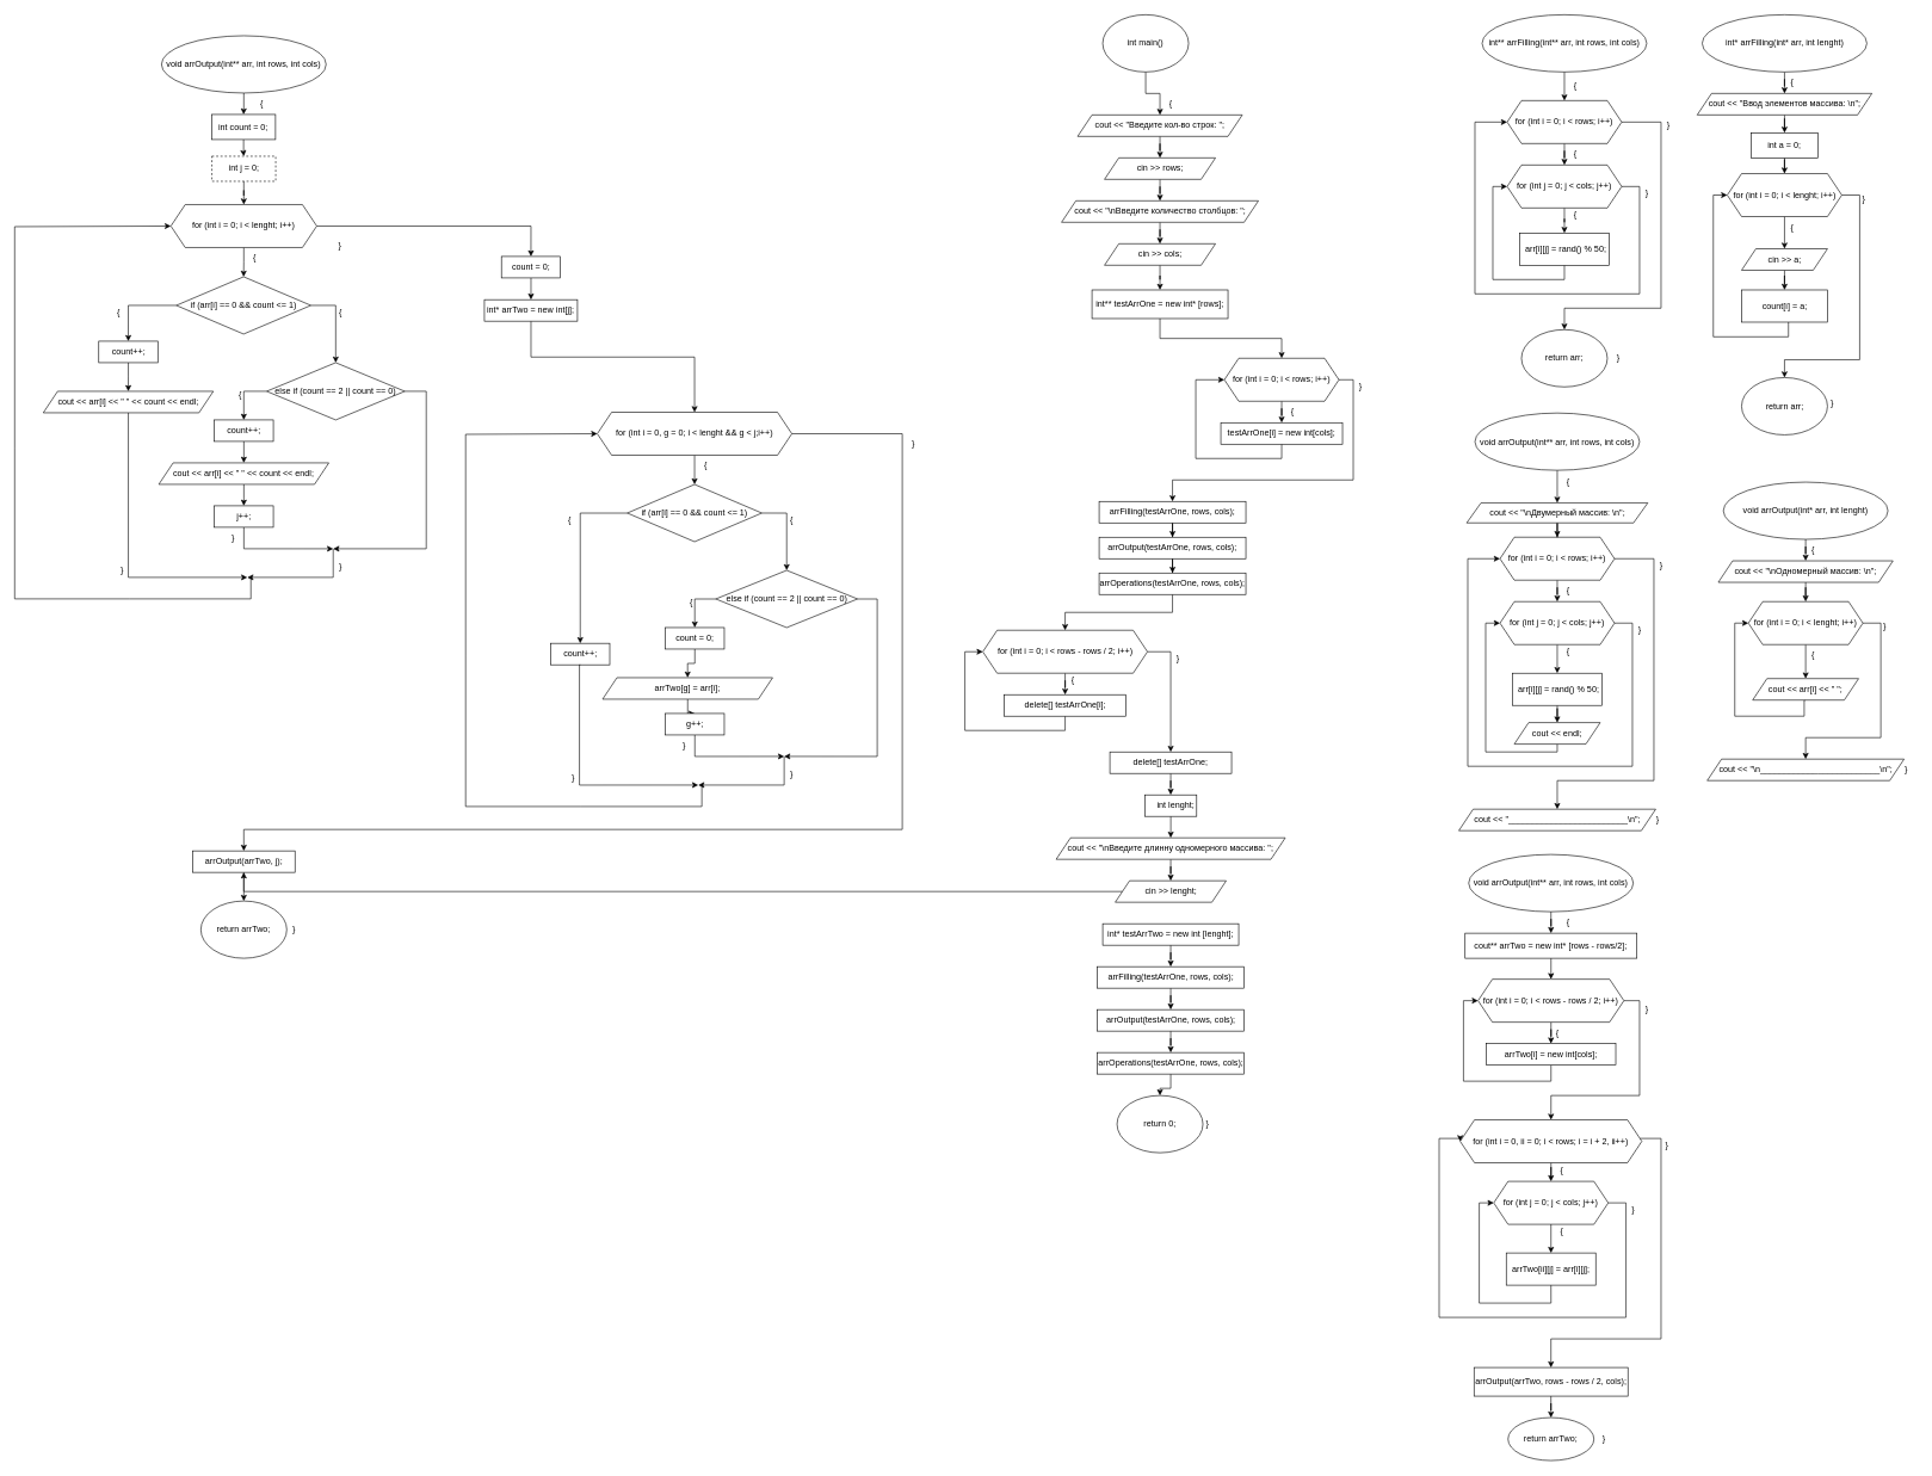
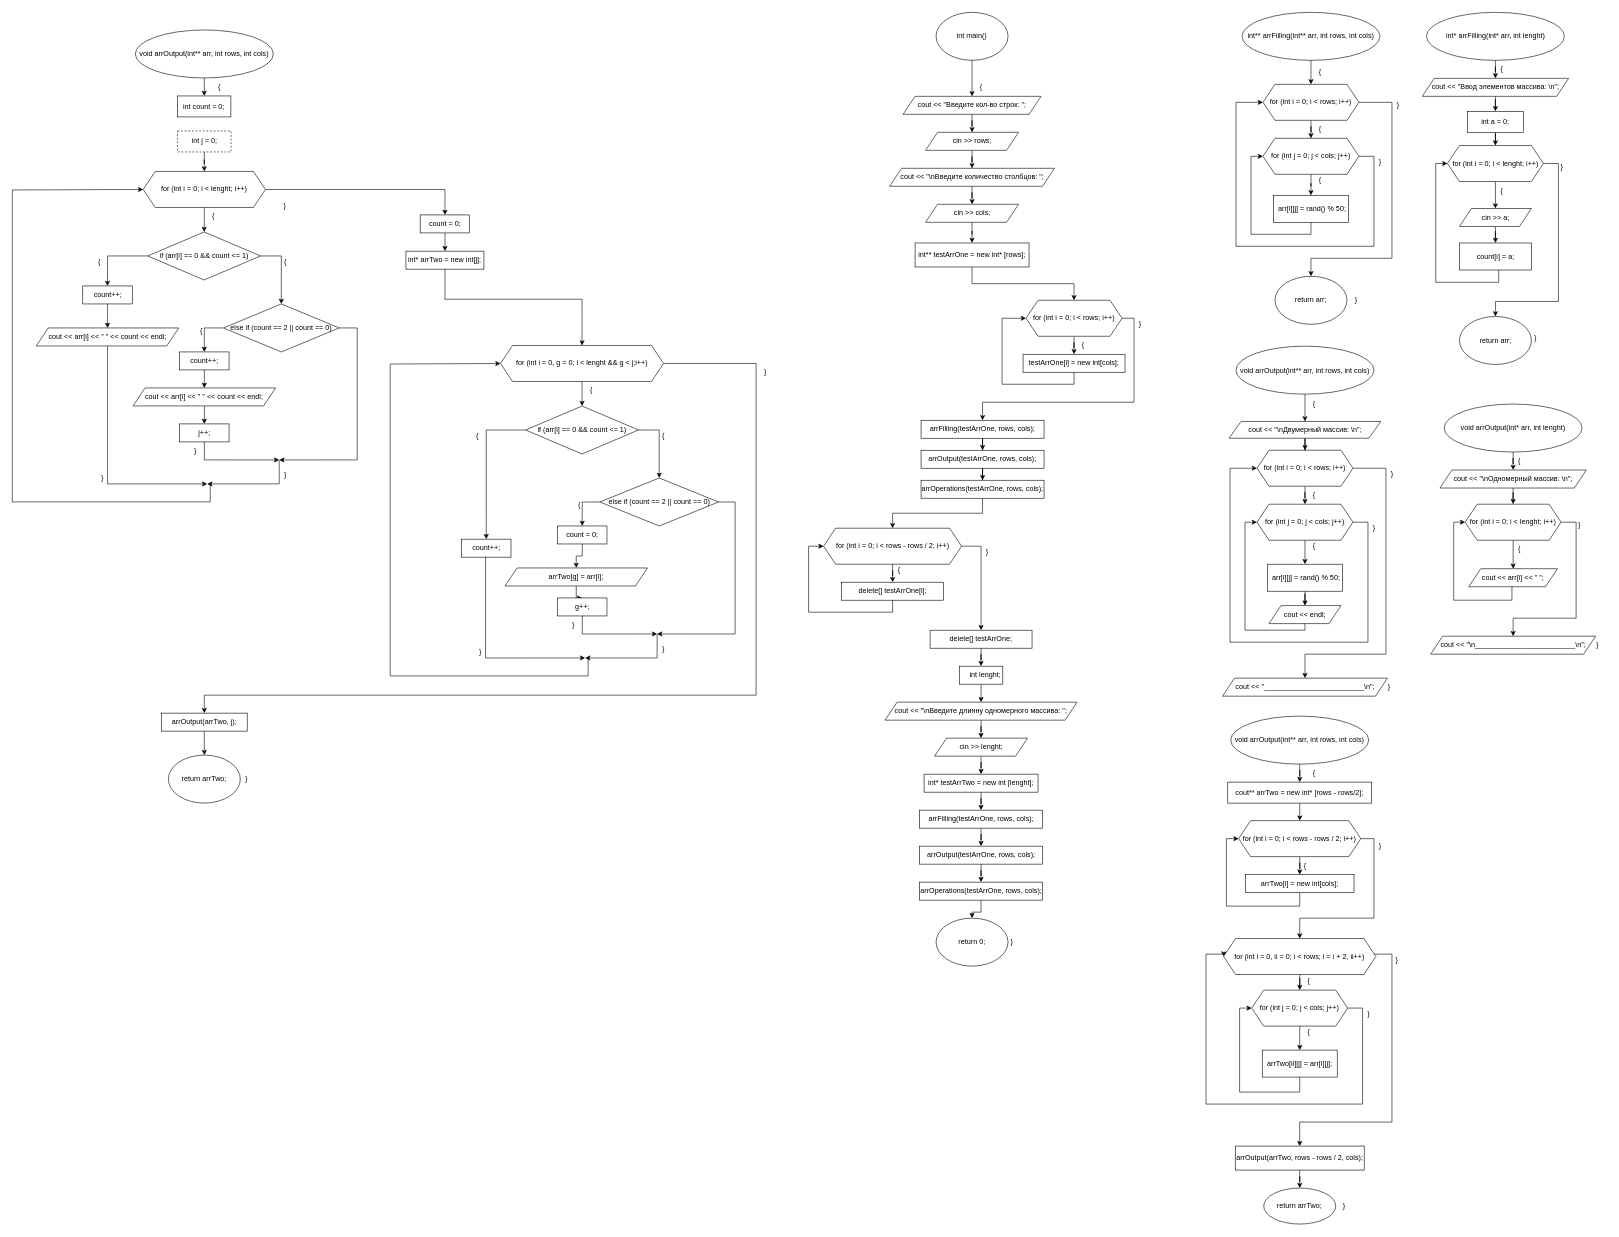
- <mxCell id="3" value="int main()" style="ellipse;whiteSpace=wrap;html=1;" vertex="1" parent="1"><mxGeometry x="1540" y="20" width="120" height="80" as="geometry" /></mxCell>
+ <mxCell id="3" value="int main()" style="ellipse;whiteSpace=wrap;html=1;" vertex="1" parent="1"><mxGeometry x="1560" y="20" width="120" height="80" as="geometry" /></mxCell>
- <mxCell id="154" style="edgeStyle=orthogonalEdgeStyle;rounded=0;orthogonalLoop=1;jettySize=auto;html=1;entryX=0.5;entryY=0;entryDx=0;entryDy=0;" edge="1" parent="1" source="155" target="162"><mxGeometry relative="1" as="geometry" /></mxCell>
- <mxCell id="41" style="edgeStyle=orthogonalEdgeStyle;rounded=0;orthogonalLoop=1;jettySize=auto;html=1;" edge="1" parent="1" source="42" target="219"><mxGeometry relative="1" as="geometry" /></mxCell>
+ <mxCell id="41" style="edgeStyle=orthogonalEdgeStyle;rounded=0;orthogonalLoop=1;jettySize=auto;html=1;entryX=0.5;entryY=0;entryDx=0;entryDy=0;" edge="1" parent="1" source="42" target="44"><mxGeometry relative="1" as="geometry" /></mxCell>
